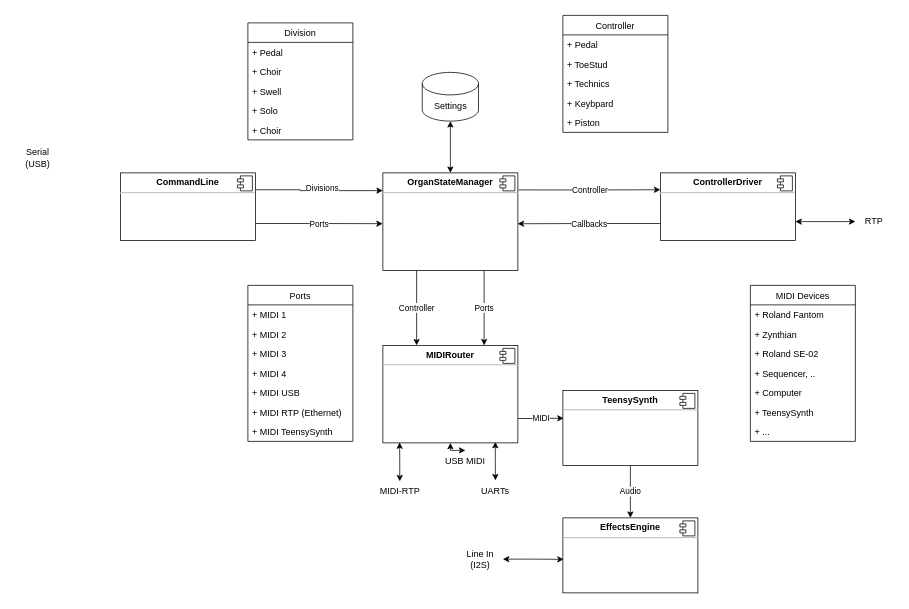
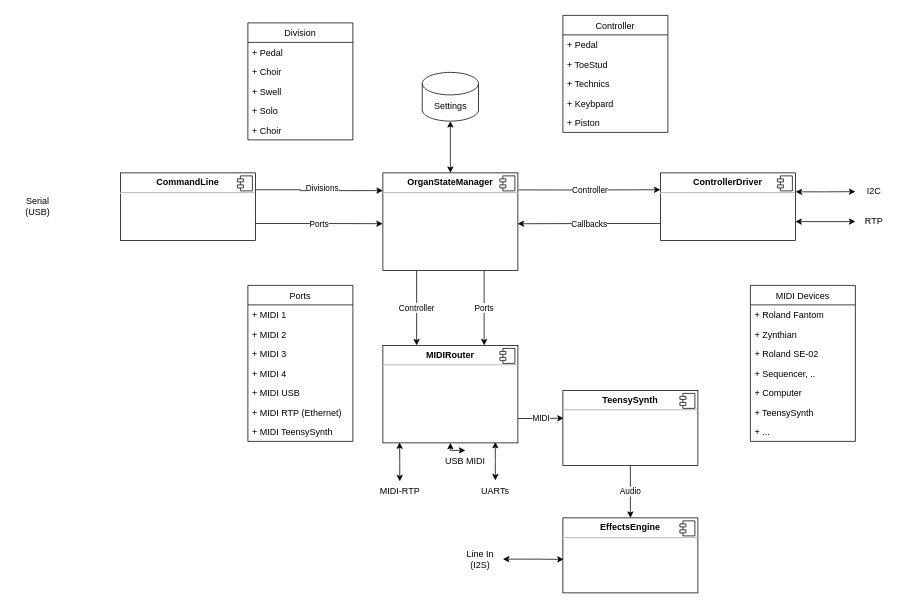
- <mxCell id="18" value="Serial (USB)" style="text;html=1;strokeColor=none;fillColor=none;align=center;verticalAlign=middle;whiteSpace=wrap;rounded=0;" vertex="1" parent="1"><mxGeometry x="20" y="195" width="60" height="30" as="geometry" /></mxCell>
+ <mxCell id="18" value="Serial (USB)" style="text;html=1;strokeColor=none;fillColor=none;align=center;verticalAlign=middle;whiteSpace=wrap;rounded=0;" vertex="1" parent="1"><mxGeometry x="20" y="260" width="60" height="30" as="geometry" /></mxCell>
+ <mxCell id="24" style="edgeStyle=orthogonalEdgeStyle;rounded=0;orthogonalLoop=1;jettySize=auto;html=1;exitX=1.002;exitY=0.281;exitDx=0;exitDy=0;startArrow=classic;startFill=1;exitPerimeter=0;" edge="1" parent="1" source="27" target="29"><mxGeometry relative="1" as="geometry" /></mxCell>
+ <mxCell id="29" value="I2C" style="text;html=1;strokeColor=none;fillColor=none;align=center;verticalAlign=middle;whiteSpace=wrap;rounded=0;" vertex="1" parent="1"><mxGeometry x="1140" y="240" width="50" height="30" as="geometry" /></mxCell>
